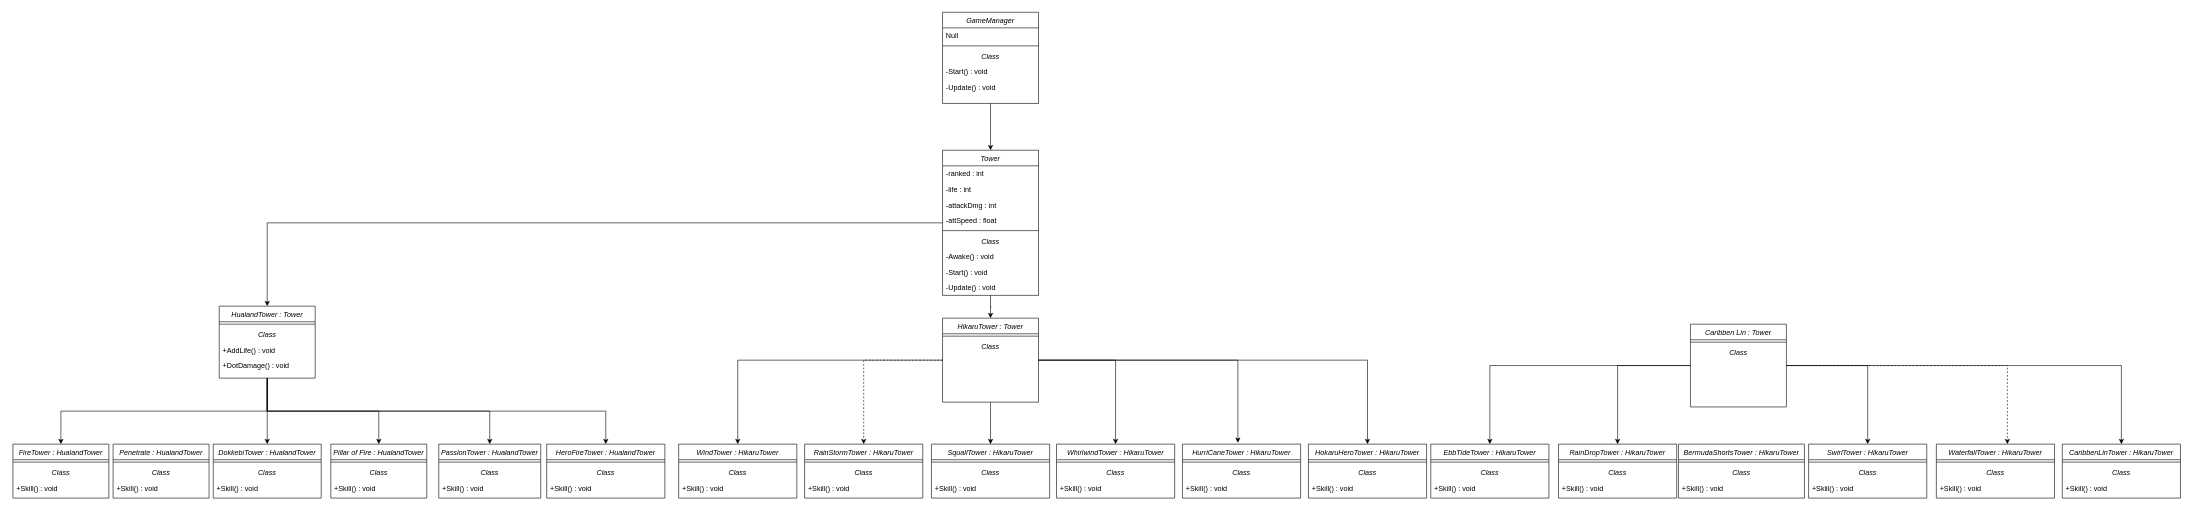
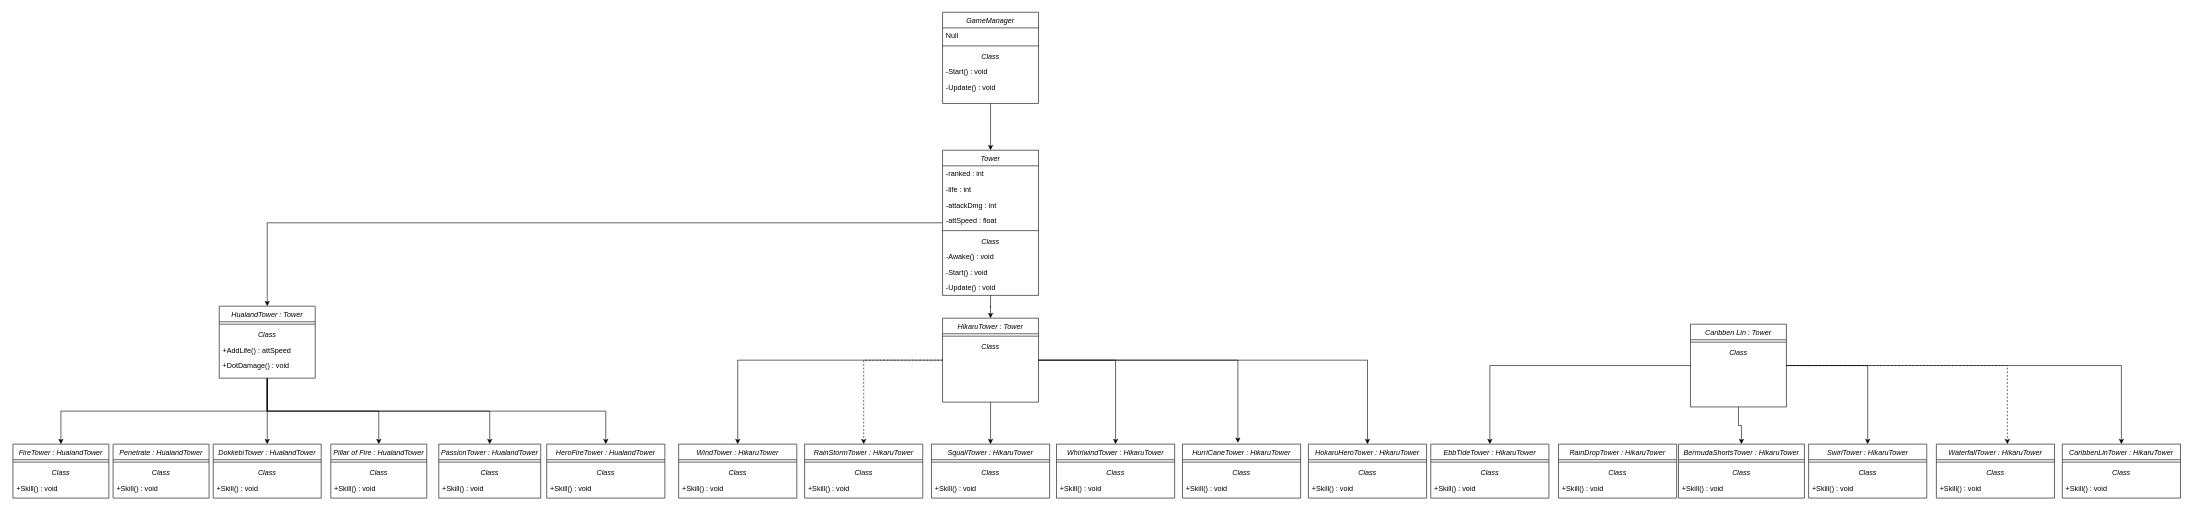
- <mxCell id="38" value="+AddLife() : void" style="text;align=left;verticalAlign=top;spacingLeft=4;spacingRight=4;overflow=hidden;rotatable=0;points=[[0,0.5],[1,0.5]];portConstraint=eastwest;fontStyle=0" vertex="1" parent="35"><mxGeometry y="60" width="160" height="26" as="geometry" /></mxCell>
+ <mxCell id="38" value="+AddLife() : attSpeed" style="text;align=left;verticalAlign=top;spacingLeft=4;spacingRight=4;overflow=hidden;rotatable=0;points=[[0,0.5],[1,0.5]];portConstraint=eastwest;fontStyle=0" vertex="1" parent="35"><mxGeometry y="60" width="160" height="26" as="geometry" /></mxCell>
- <mxCell id="23" style="edgeStyle=orthogonalEdgeStyle;rounded=0;orthogonalLoop=1;jettySize=auto;html=1;" edge="1" parent="1" source="27" target="100"><mxGeometry relative="1" as="geometry" /></mxCell>
+ <mxCell id="24" style="edgeStyle=orthogonalEdgeStyle;rounded=0;orthogonalLoop=1;jettySize=auto;html=1;entryX=0.5;entryY=0;entryDx=0;entryDy=0;" edge="1" parent="1" source="27" target="104"><mxGeometry relative="1" as="geometry" /></mxCell>
